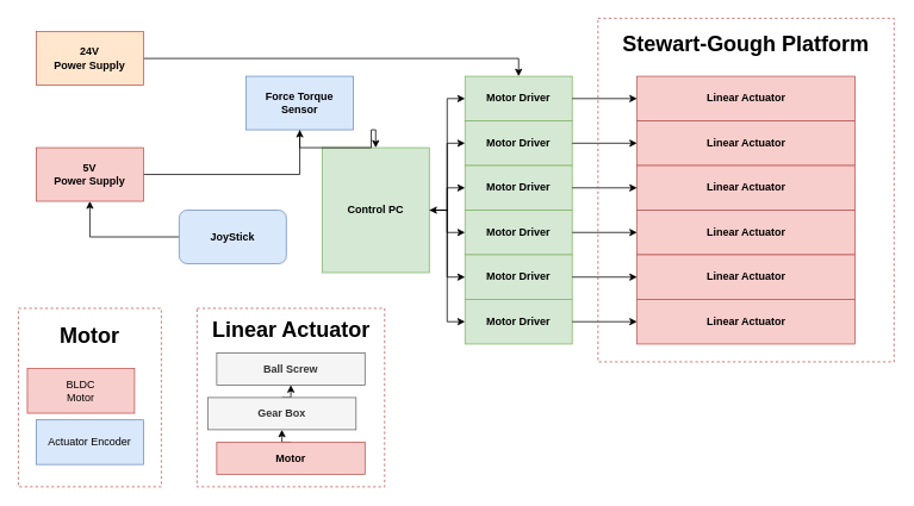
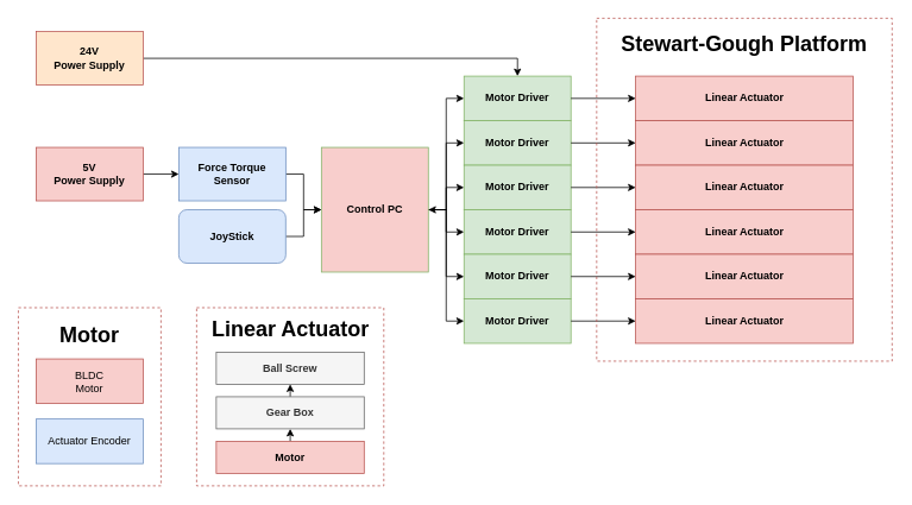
- <mxCell id="10" value="&lt;b&gt;Force Torque Sensor&lt;/b&gt;" style="rounded=0;whiteSpace=wrap;html=1;fillColor=#dae8fc;strokeColor=#6c8ebf;" parent="1" vertex="1"><mxGeometry x="275" y="85" width="120" height="60" as="geometry" /></mxCell>
+ <mxCell id="10" value="&lt;b&gt;Force Torque Sensor&lt;/b&gt;" style="rounded=0;whiteSpace=wrap;html=1;fillColor=#dae8fc;strokeColor=#6c8ebf;" parent="1" vertex="1"><mxGeometry x="200" y="165" width="120" height="60" as="geometry" /></mxCell>
- <mxCell id="8" value="&lt;b&gt;Control PC&lt;/b&gt;" style="rounded=0;whiteSpace=wrap;html=1;fillColor=#d5e8d4;strokeColor=#82b366;" parent="1" vertex="1"><mxGeometry x="360" y="165" width="120" height="140" as="geometry" /></mxCell>
+ <mxCell id="8" value="&lt;b&gt;Control PC&lt;/b&gt;" style="rounded=0;whiteSpace=wrap;html=1;fillColor=#f8cecc;strokeColor=#82b366;" parent="1" vertex="1"><mxGeometry x="360" y="165" width="120" height="140" as="geometry" /></mxCell>
- <mxCell id="11" value="" style="edgeStyle=orthogonalEdgeStyle;rounded=0;orthogonalLoop=1;jettySize=auto;html=1;" parent="1" source="12" target="14" edge="1"><mxGeometry relative="1" as="geometry" /></mxCell>
+ <mxCell id="11" value="" style="edgeStyle=orthogonalEdgeStyle;rounded=0;orthogonalLoop=1;jettySize=auto;html=1;" parent="1" source="12" target="8" edge="1"><mxGeometry relative="1" as="geometry" /></mxCell>
- <mxCell id="29" value="BLDC&lt;br&gt;Motor" style="rounded=0;whiteSpace=wrap;html=1;fillColor=#f8cecc;strokeColor=#b85450;" parent="25" vertex="1"><mxGeometry x="10" y="67.5" width="120" height="50" as="geometry" /></mxCell>
+ <mxCell id="29" value="BLDC&lt;br&gt;Motor" style="rounded=0;whiteSpace=wrap;html=1;fillColor=#f8cecc;strokeColor=#b85450;" parent="25" vertex="1"><mxGeometry x="20" y="57.5" width="120" height="50" as="geometry" /></mxCell>
- <mxCell id="22" value="&lt;b&gt;Gear Box&lt;/b&gt;" style="rounded=0;whiteSpace=wrap;html=1;fillColor=#f5f5f5;fontColor=#333333;strokeColor=#666666;" parent="17" vertex="1"><mxGeometry x="12" y="100" width="166" height="36" as="geometry" /></mxCell>
+ <mxCell id="22" value="&lt;b&gt;Gear Box&lt;/b&gt;" style="rounded=0;whiteSpace=wrap;html=1;fillColor=#f5f5f5;fontColor=#333333;strokeColor=#666666;" parent="17" vertex="1"><mxGeometry x="22" y="100" width="166" height="36" as="geometry" /></mxCell>
